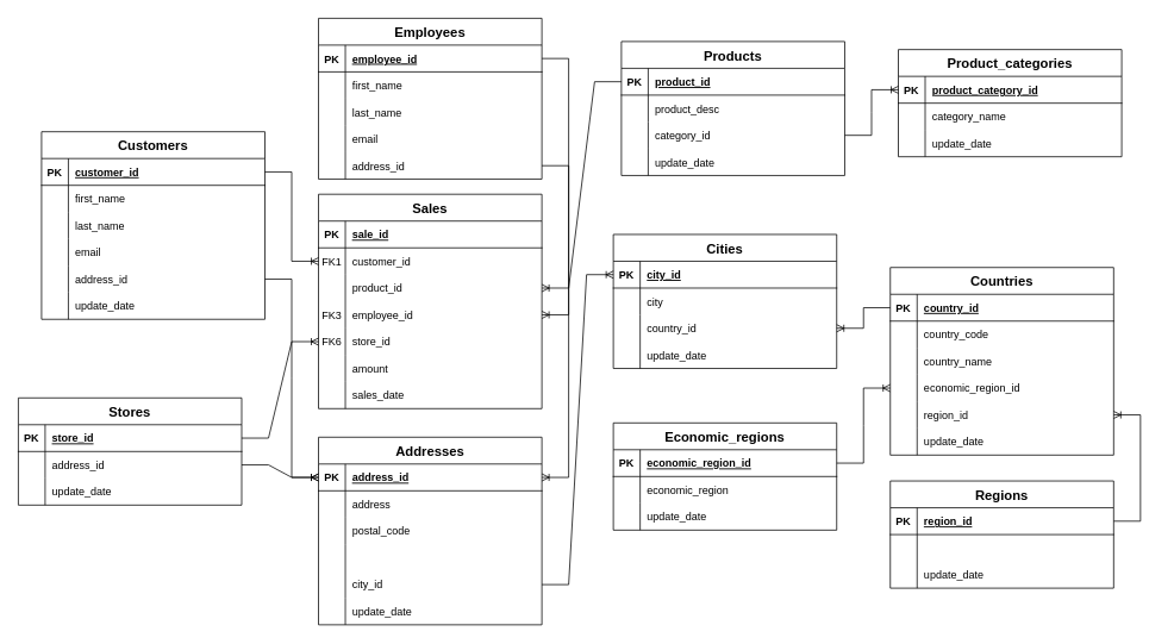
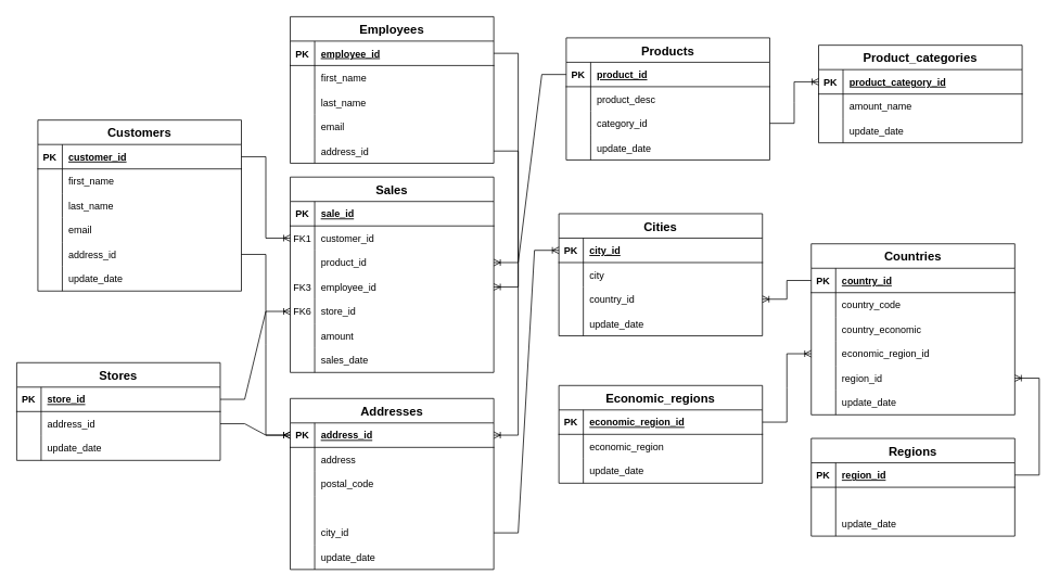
- <mxCell id="112" value="category_name" style="shape=partialRectangle;connectable=0;fillColor=none;top=0;left=0;bottom=0;right=0;align=left;spacingLeft=6;overflow=hidden;" vertex="1" parent="110"><mxGeometry x="30" width="220" height="30" as="geometry"><mxRectangle width="220" height="30" as="alternateBounds" /></mxGeometry></mxCell>
+ <mxCell id="112" value="amount_name" style="shape=partialRectangle;connectable=0;fillColor=none;top=0;left=0;bottom=0;right=0;align=left;spacingLeft=6;overflow=hidden;" vertex="1" parent="110"><mxGeometry x="30" width="220" height="30" as="geometry"><mxRectangle width="220" height="30" as="alternateBounds" /></mxGeometry></mxCell>
- <mxCell id="139" value="country_name" style="shape=partialRectangle;overflow=hidden;connectable=0;fillColor=none;top=0;left=0;bottom=0;right=0;align=left;spacingLeft=6;" vertex="1" parent="137"><mxGeometry x="30" width="220" height="30" as="geometry"><mxRectangle width="220" height="30" as="alternateBounds" /></mxGeometry></mxCell>
+ <mxCell id="139" value="country_economic" style="shape=partialRectangle;overflow=hidden;connectable=0;fillColor=none;top=0;left=0;bottom=0;right=0;align=left;spacingLeft=6;" vertex="1" parent="137"><mxGeometry x="30" width="220" height="30" as="geometry"><mxRectangle width="220" height="30" as="alternateBounds" /></mxGeometry></mxCell>
